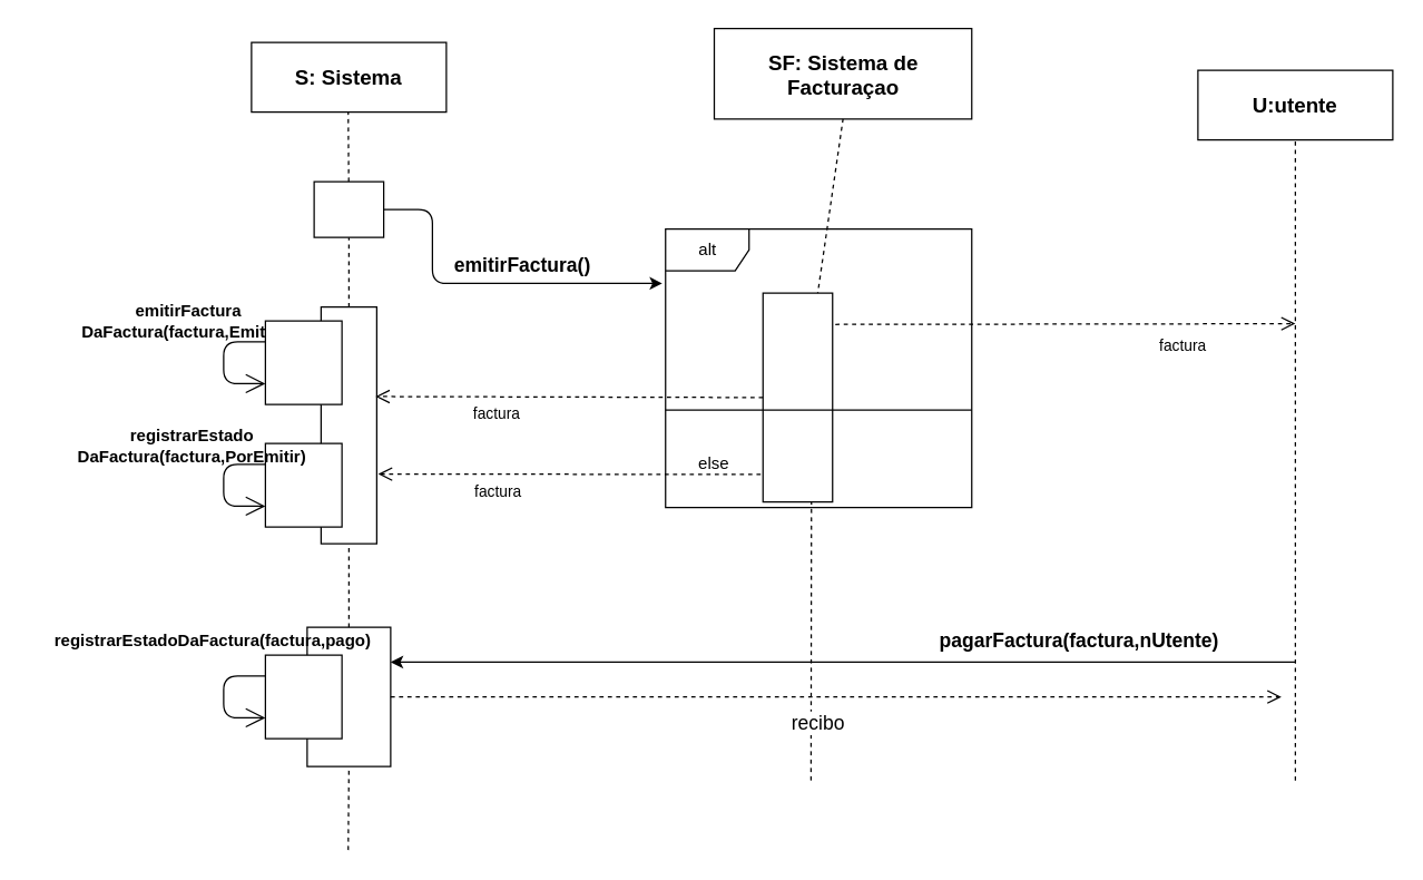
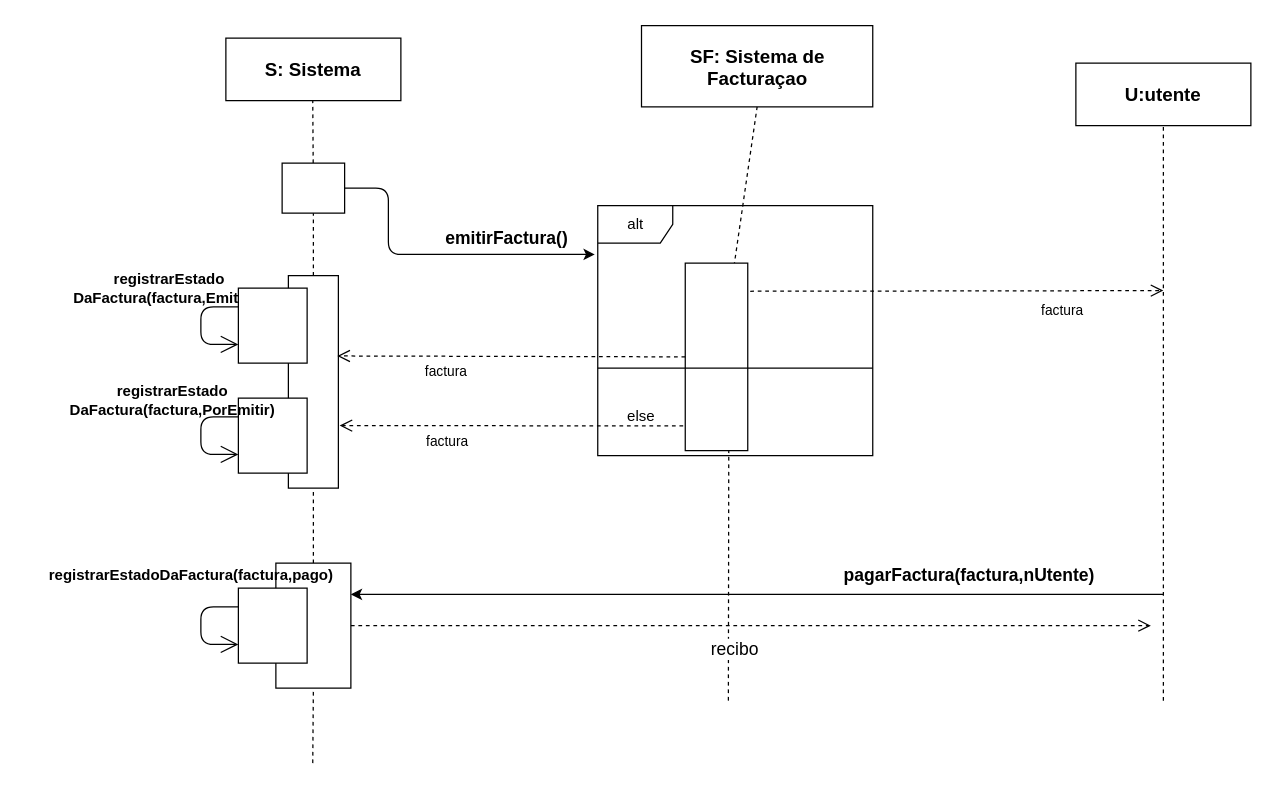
- <mxCell id="13" value="&lt;b&gt;&lt;font style=&quot;font-size: 14px&quot;&gt;emitirFactura()&lt;/font&gt;&lt;/b&gt;" style="text;html=1;strokeColor=none;fillColor=none;align=center;verticalAlign=middle;whiteSpace=wrap;rounded=0;" vertex="1" parent="1"><mxGeometry x="320" y="180" width="110" height="20" as="geometry" /></mxCell>
+ <mxCell id="13" value="&lt;b&gt;&lt;font style=&quot;font-size: 14px&quot;&gt;emitirFactura()&lt;/font&gt;&lt;/b&gt;" style="text;html=1;strokeColor=none;fillColor=none;align=center;verticalAlign=middle;whiteSpace=wrap;rounded=0;" vertex="1" parent="1"><mxGeometry x="350" y="180" width="110" height="20" as="geometry" /></mxCell>
- <mxCell id="14" value="&lt;font size=&quot;1&quot;&gt;&lt;b style=&quot;font-size: 12px&quot;&gt;emitirFactura&lt;br&gt;DaFactura(factura,Emitida)&lt;/b&gt;&lt;/font&gt;" style="text;html=1;strokeColor=none;fillColor=none;align=center;verticalAlign=middle;whiteSpace=wrap;rounded=0;" vertex="1" parent="1"><mxGeometry x="60" y="220" width="150" height="20" as="geometry" /></mxCell>
+ <mxCell id="14" value="&lt;font size=&quot;1&quot;&gt;&lt;b style=&quot;font-size: 12px&quot;&gt;registrarEstado&lt;br&gt;DaFactura(factura,Emitida)&lt;/b&gt;&lt;/font&gt;" style="text;html=1;strokeColor=none;fillColor=none;align=center;verticalAlign=middle;whiteSpace=wrap;rounded=0;" vertex="1" parent="1"><mxGeometry x="60" y="220" width="150" height="20" as="geometry" /></mxCell>
